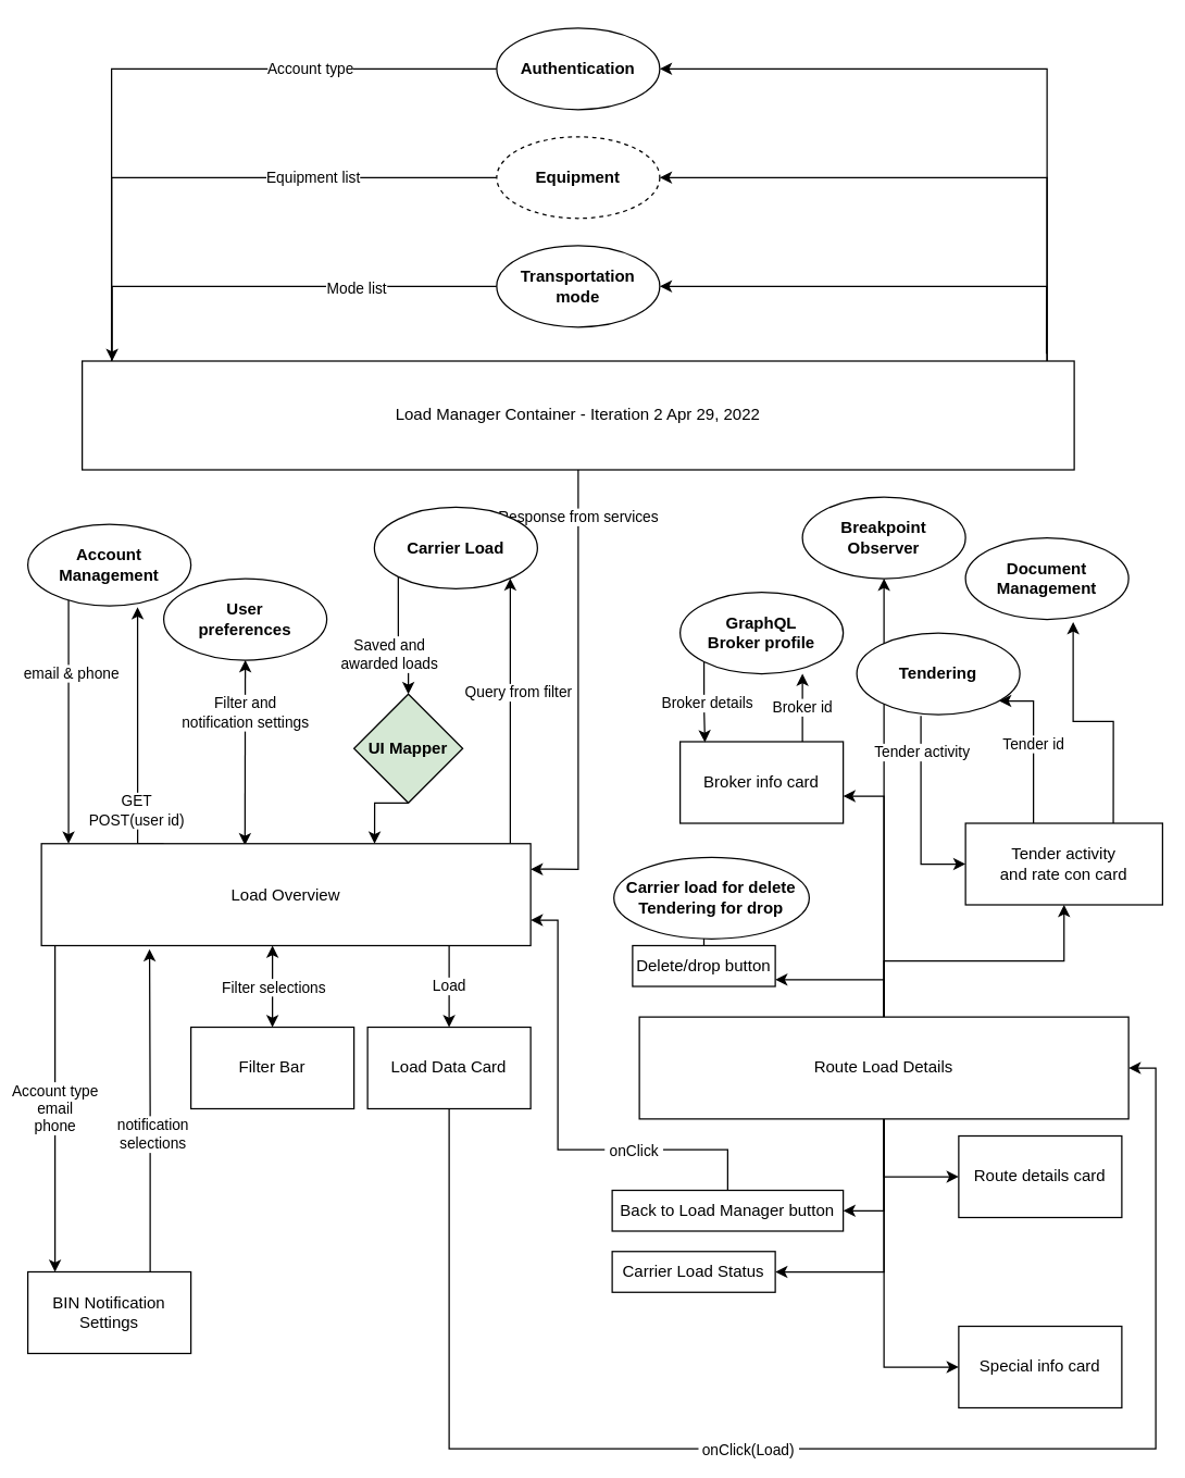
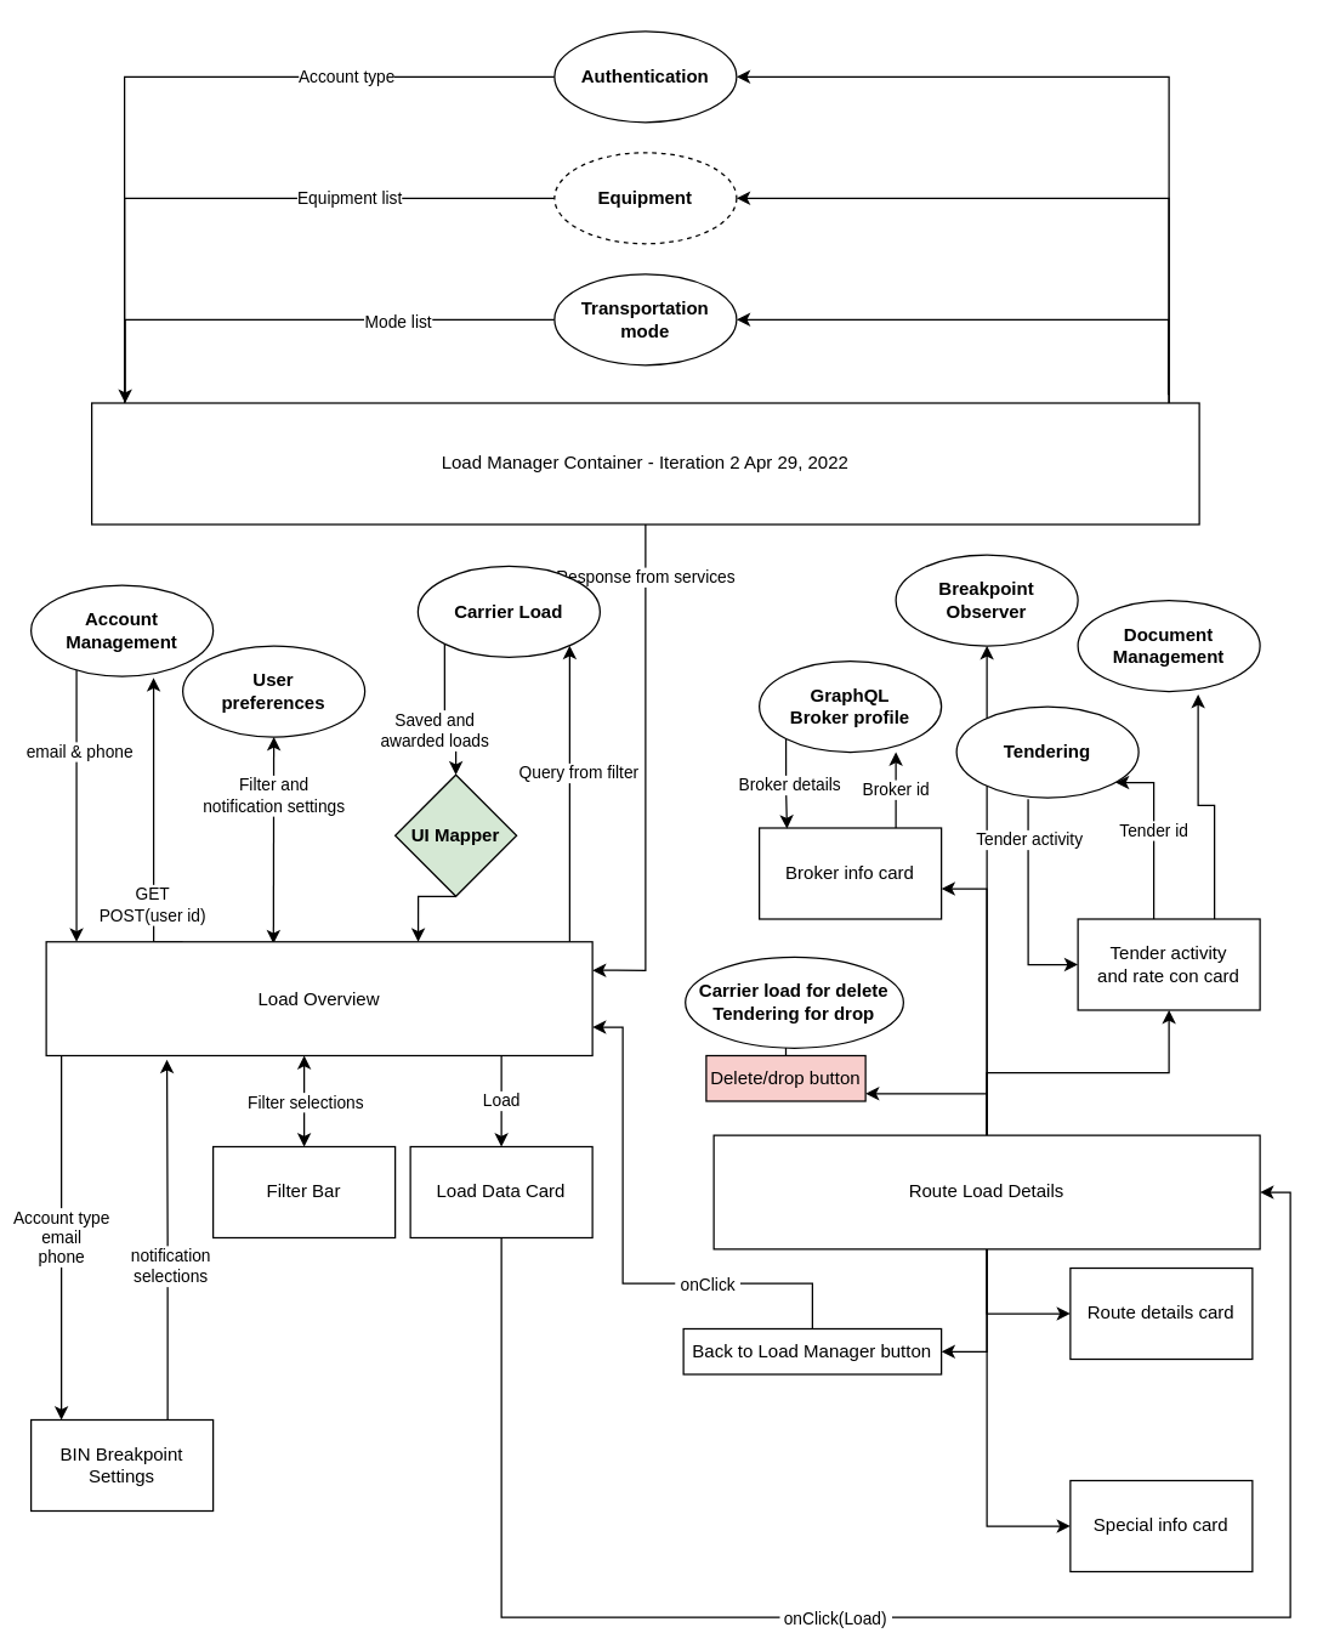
- <mxCell id="59" value="Tender activity&lt;br&gt;and rate con card" style="whiteSpace=wrap;html=1;labelBorderColor=none;rounded=0;" parent="1" vertex="1"><mxGeometry x="710" y="605" width="145" height="60" as="geometry" /></mxCell>
+ <mxCell id="59" value="Tender activity&lt;br&gt;and rate con card" style="whiteSpace=wrap;html=1;labelBorderColor=none;rounded=0;" parent="1" vertex="1"><mxGeometry x="710" y="605" width="120" height="60" as="geometry" /></mxCell>
- <mxCell id="50" value="Delete/drop button" style="whiteSpace=wrap;html=1;labelBorderColor=none;rounded=0;" parent="1" vertex="1"><mxGeometry x="465" y="695" width="105" height="30" as="geometry" /></mxCell>
+ <mxCell id="50" value="Delete/drop button" style="whiteSpace=wrap;html=1;labelBorderColor=none;rounded=0;fillColor=#f8cecc;" parent="1" vertex="1"><mxGeometry x="465" y="695" width="105" height="30" as="geometry" /></mxCell>
- <mxCell id="47" value="Carrier Load Status" style="whiteSpace=wrap;html=1;labelBorderColor=none;rounded=0;" parent="1" vertex="1"><mxGeometry x="450" y="920" width="120" height="30" as="geometry" /></mxCell>
- <mxCell id="36" value="" style="edgeStyle=orthogonalEdgeStyle;orthogonalLoop=1;jettySize=auto;html=1;labelBorderColor=none;rounded=0;" parent="1" source="42" target="47" edge="1"><mxGeometry relative="1" as="geometry"><Array as="points"><mxPoint x="650" y="935" /></Array></mxGeometry></mxCell>
- <mxCell id="30" value="BIN Notification Settings" style="whiteSpace=wrap;html=1;labelBorderColor=none;rounded=0;" parent="1" vertex="1"><mxGeometry x="20" y="935" width="120" height="60" as="geometry" /></mxCell>
+ <mxCell id="30" value="BIN Breakpoint Settings" style="whiteSpace=wrap;html=1;labelBorderColor=none;rounded=0;" parent="1" vertex="1"><mxGeometry x="20" y="935" width="120" height="60" as="geometry" /></mxCell>
